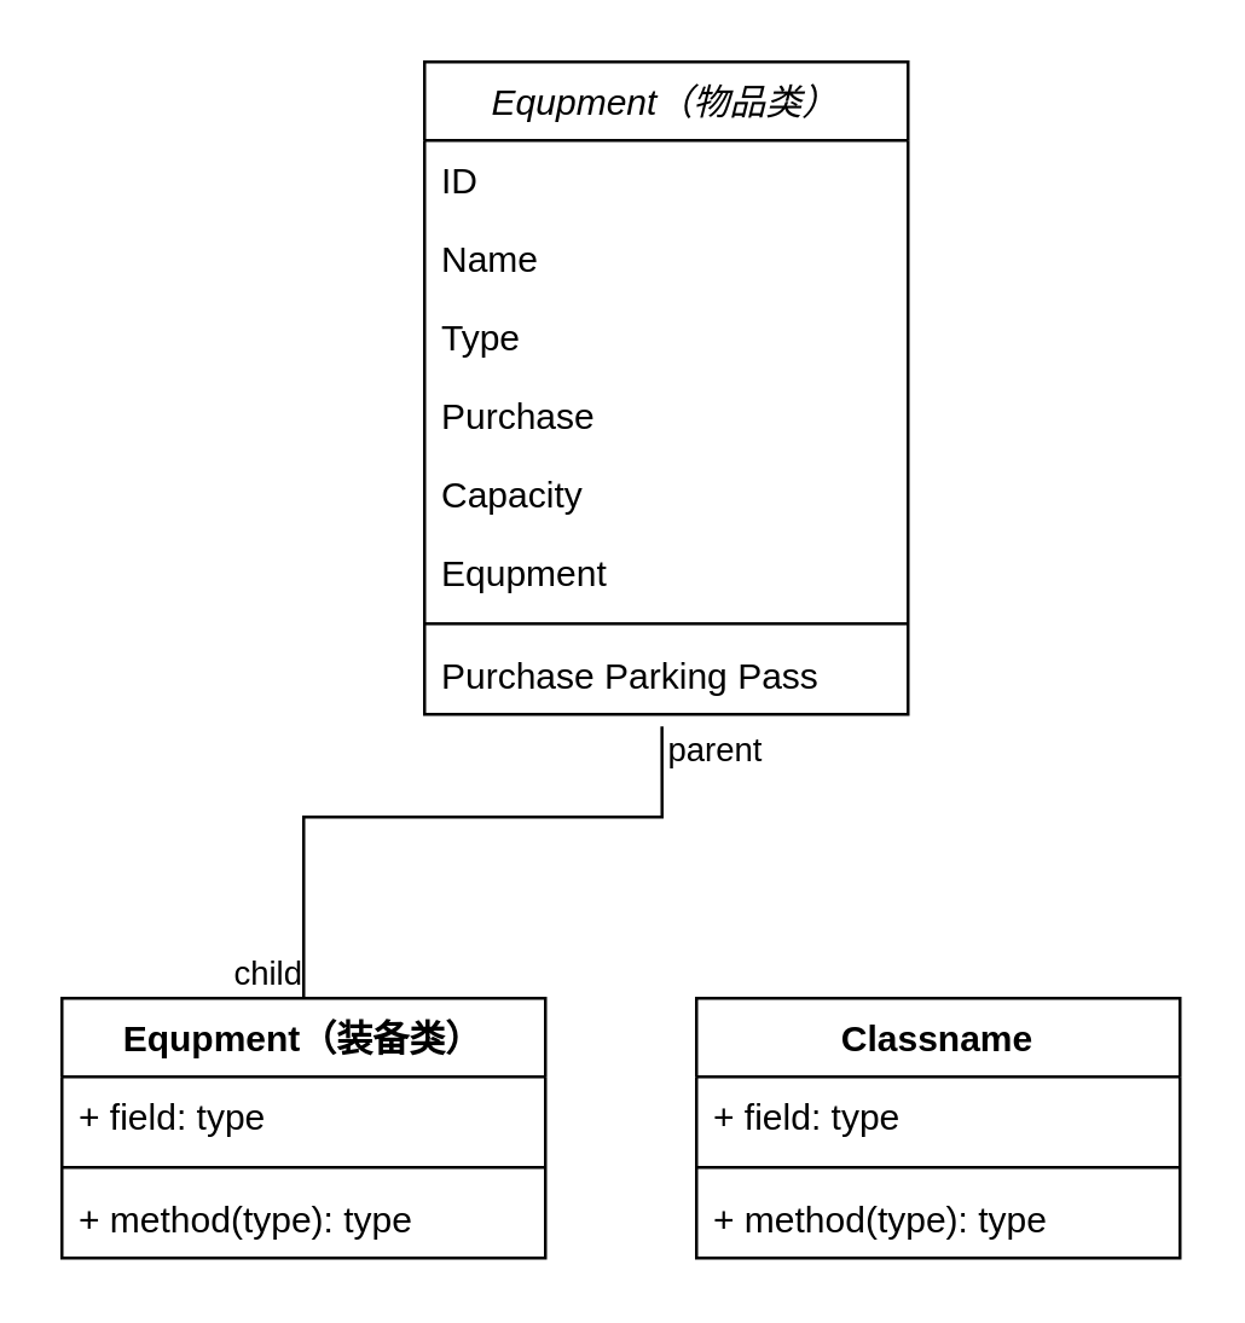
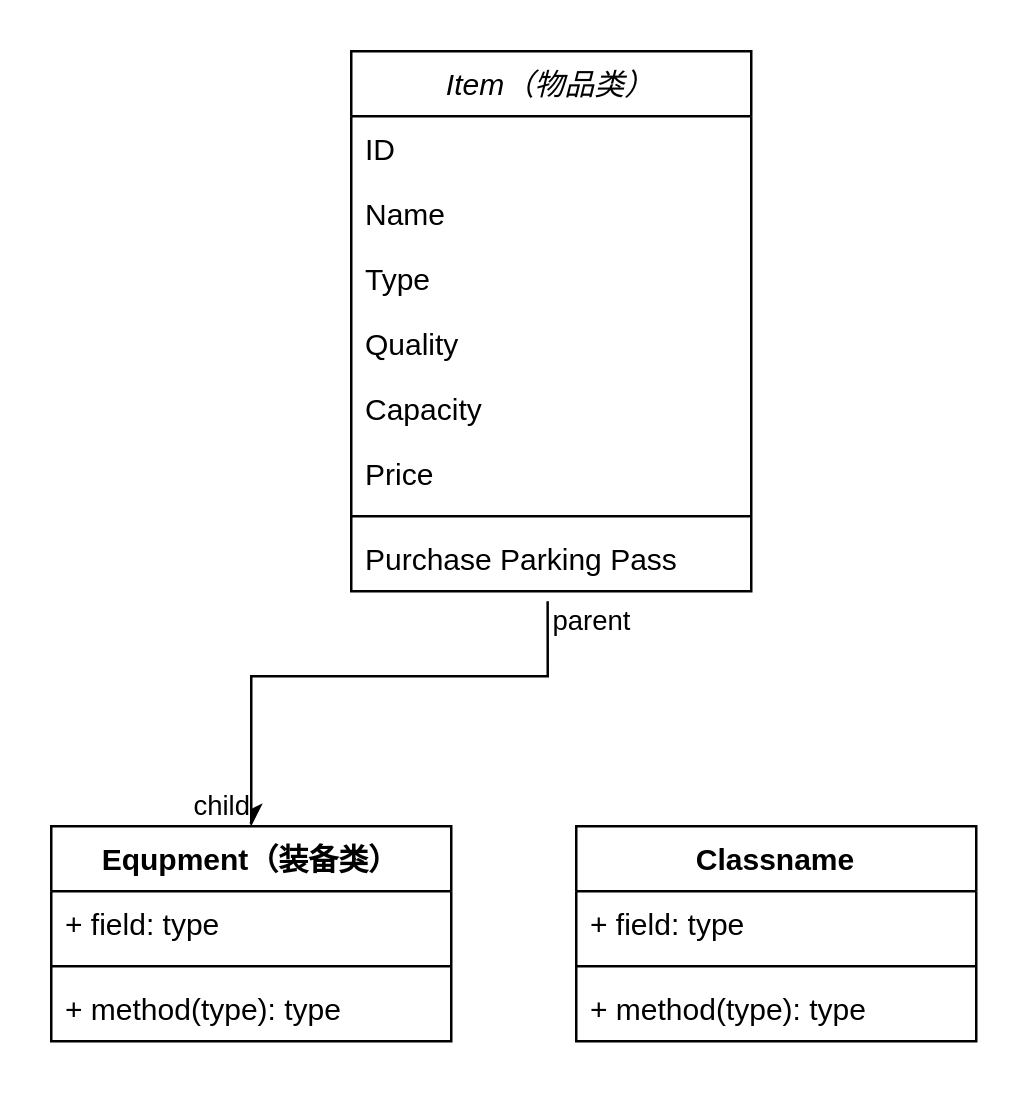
- <mxCell id="2" value="Equpment（物品类）" style="swimlane;fontStyle=2;align=center;verticalAlign=top;childLayout=stackLayout;horizontal=1;startSize=26;horizontalStack=0;resizeParent=1;resizeLast=0;collapsible=1;marginBottom=0;rounded=0;shadow=0;strokeWidth=1;" parent="1" vertex="1"><mxGeometry x="140" y="20" width="160" height="216" as="geometry"><mxRectangle x="230" y="140" width="160" height="26" as="alternateBounds" /></mxGeometry></mxCell>
+ <mxCell id="2" value="Item（物品类）" style="swimlane;fontStyle=2;align=center;verticalAlign=top;childLayout=stackLayout;horizontal=1;startSize=26;horizontalStack=0;resizeParent=1;resizeLast=0;collapsible=1;marginBottom=0;rounded=0;shadow=0;strokeWidth=1;" parent="1" vertex="1"><mxGeometry x="140" y="20" width="160" height="216" as="geometry"><mxRectangle x="230" y="140" width="160" height="26" as="alternateBounds" /></mxGeometry></mxCell>
- <mxCell id="6" value="Purchase" style="text;align=left;verticalAlign=top;spacingLeft=4;spacingRight=4;overflow=hidden;rotatable=0;points=[[0,0.5],[1,0.5]];portConstraint=eastwest;rounded=0;shadow=0;html=0;" parent="2" vertex="1"><mxGeometry y="104" width="160" height="26" as="geometry" /></mxCell>
+ <mxCell id="6" value="Quality" style="text;align=left;verticalAlign=top;spacingLeft=4;spacingRight=4;overflow=hidden;rotatable=0;points=[[0,0.5],[1,0.5]];portConstraint=eastwest;rounded=0;shadow=0;html=0;" parent="2" vertex="1"><mxGeometry y="104" width="160" height="26" as="geometry" /></mxCell>
- <mxCell id="8" value="Equpment" style="text;align=left;verticalAlign=top;spacingLeft=4;spacingRight=4;overflow=hidden;rotatable=0;points=[[0,0.5],[1,0.5]];portConstraint=eastwest;rounded=0;shadow=0;html=0;" parent="2" vertex="1"><mxGeometry y="156" width="160" height="26" as="geometry" /></mxCell>
+ <mxCell id="8" value="Price" style="text;align=left;verticalAlign=top;spacingLeft=4;spacingRight=4;overflow=hidden;rotatable=0;points=[[0,0.5],[1,0.5]];portConstraint=eastwest;rounded=0;shadow=0;html=0;" parent="2" vertex="1"><mxGeometry y="156" width="160" height="26" as="geometry" /></mxCell>
- <mxCell id="15" value="" style="endArrow=none;html=1;edgeStyle=orthogonalEdgeStyle;rounded=0;exitX=0.491;exitY=1.154;exitDx=0;exitDy=0;exitPerimeter=0;entryX=0.5;entryY=0;entryDx=0;entryDy=0;" parent="1" source="10" target="11" edge="1"><mxGeometry relative="1" as="geometry"><mxPoint x="220" y="230" as="sourcePoint" /><mxPoint x="410" y="240" as="targetPoint" /><Array as="points"><mxPoint x="219" y="270" /><mxPoint x="100" y="270" /></Array></mxGeometry></mxCell>
+ <mxCell id="15" value="" style="endArrow=classic;html=1;edgeStyle=orthogonalEdgeStyle;rounded=0;exitX=0.491;exitY=1.154;exitDx=0;exitDy=0;exitPerimeter=0;entryX=0.5;entryY=0;entryDx=0;entryDy=0;" parent="1" source="10" target="11" edge="1"><mxGeometry relative="1" as="geometry"><mxPoint x="220" y="230" as="sourcePoint" /><mxPoint x="410" y="240" as="targetPoint" /><Array as="points"><mxPoint x="219" y="270" /><mxPoint x="100" y="270" /></Array></mxGeometry></mxCell>
